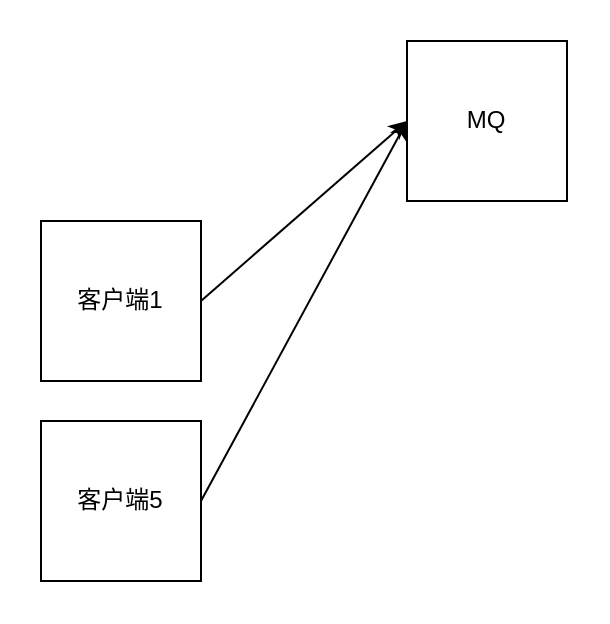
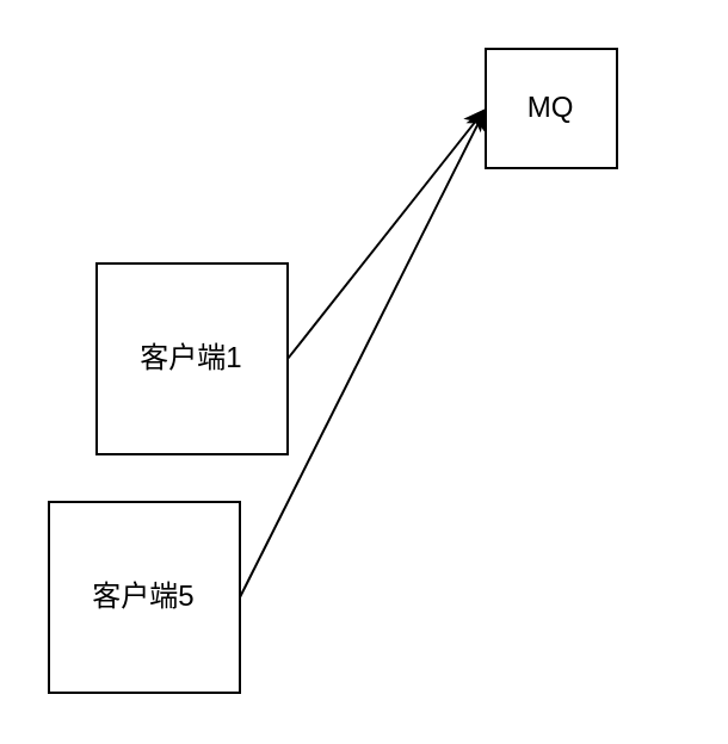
- <mxCell id="6" value="MQ" style="whiteSpace=wrap;html=1;aspect=fixed;" vertex="1" parent="1"><mxGeometry x="203" y="20" width="80" height="80" as="geometry" /></mxCell>
+ <mxCell id="6" value="MQ" style="whiteSpace=wrap;html=1;aspect=fixed;" vertex="1" parent="1"><mxGeometry x="203" y="20" width="55" height="50" as="geometry" /></mxCell>
- <mxCell id="3" value="客户端1" style="whiteSpace=wrap;html=1;aspect=fixed;" vertex="1" parent="1"><mxGeometry x="20" y="110" width="80" height="80" as="geometry" /></mxCell>
+ <mxCell id="3" value="客户端1" style="whiteSpace=wrap;html=1;aspect=fixed;" vertex="1" parent="1"><mxGeometry x="40" y="110" width="80" height="80" as="geometry" /></mxCell>
